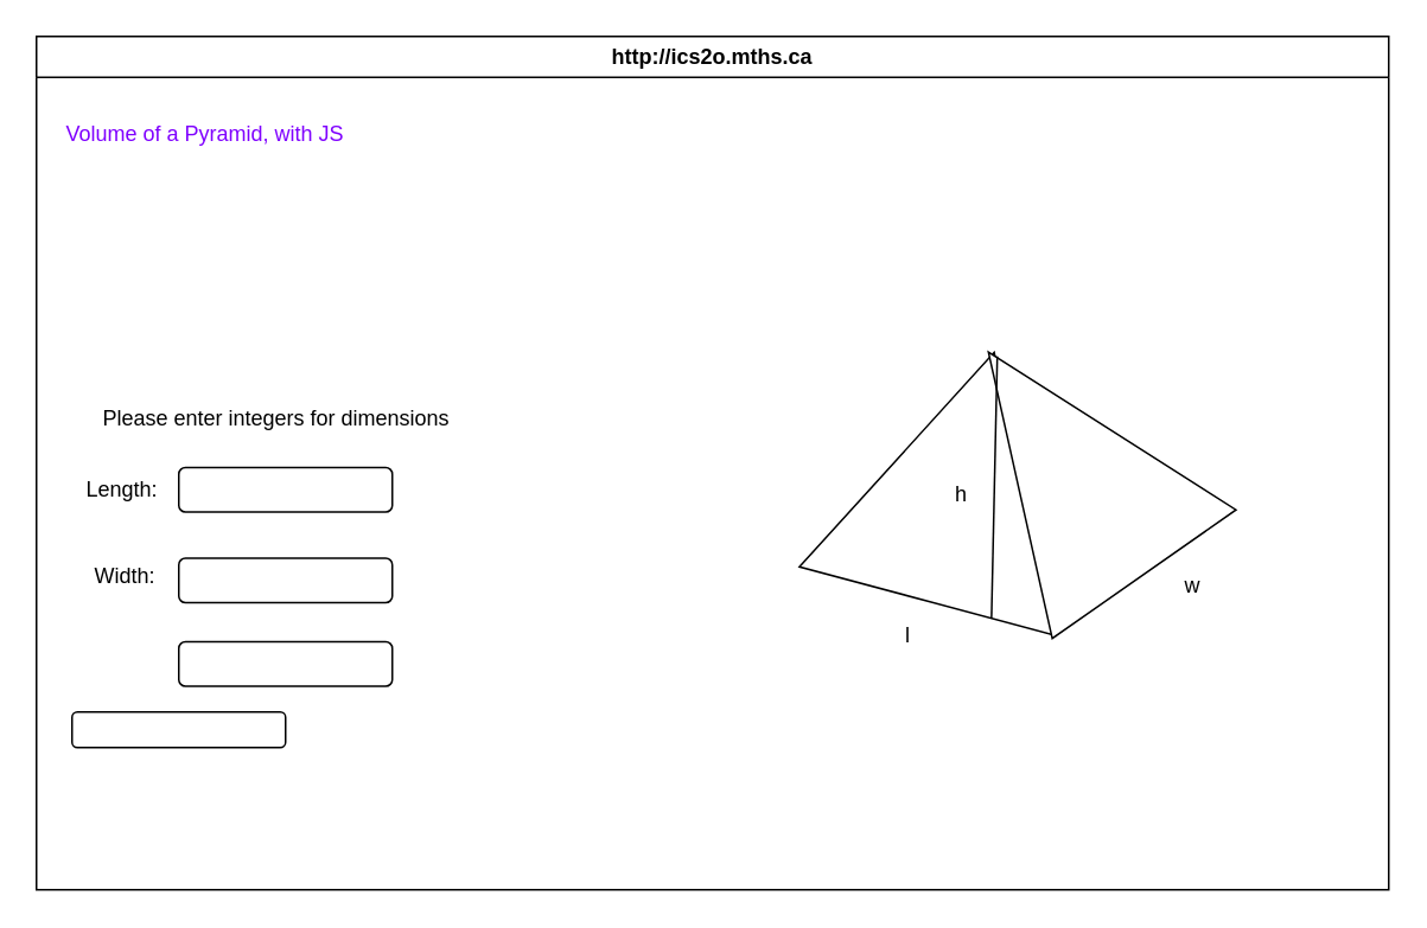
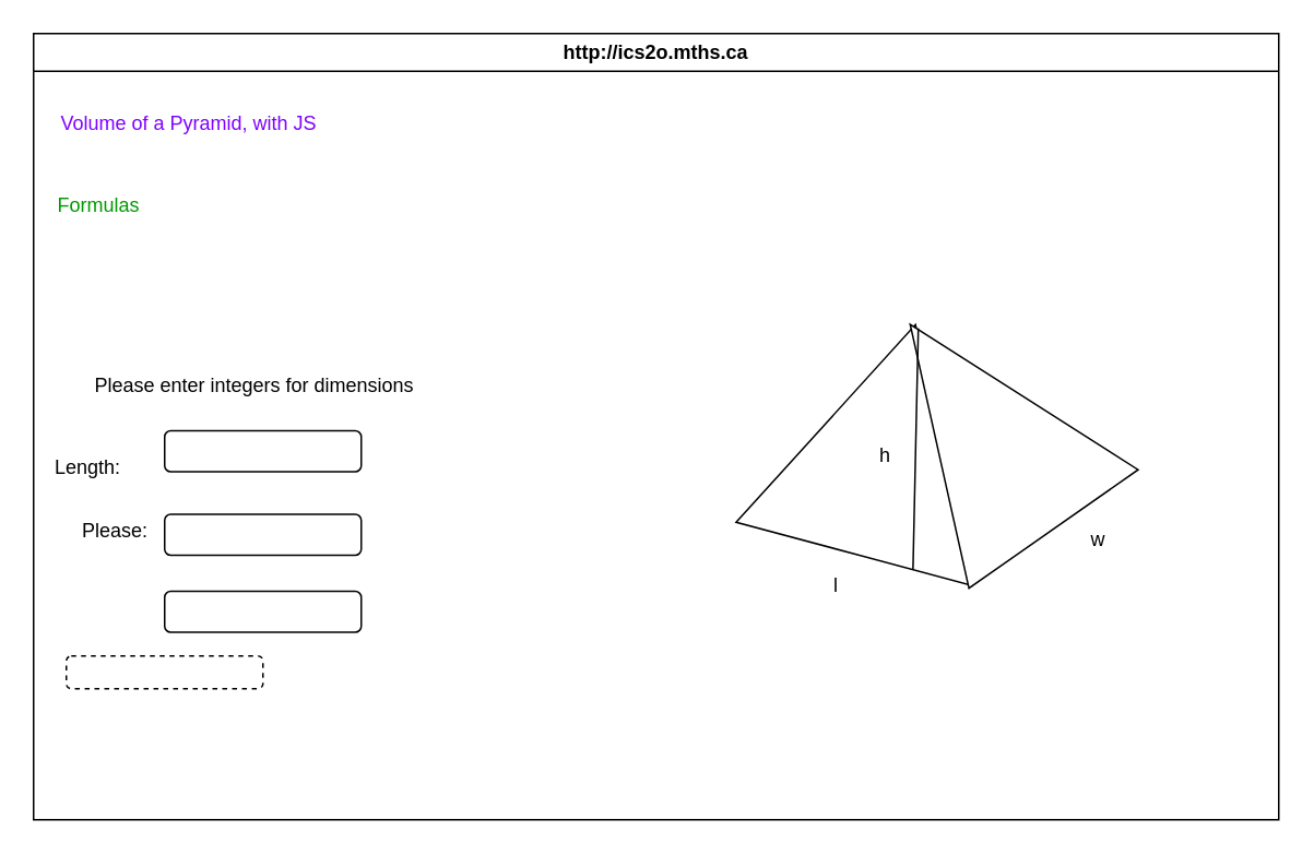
+ <mxCell id="4" value="&lt;font color=&quot;#009900&quot;&gt;Formulas&lt;/font&gt;" style="text;html=1;strokeColor=none;fillColor=none;align=center;verticalAlign=middle;whiteSpace=wrap;rounded=0;fontColor=#7F00FF;" parent="2" vertex="1"><mxGeometry x="10" y="90" width="60" height="30" as="geometry" /></mxCell>
- <mxCell id="6" value="Length:&amp;nbsp;" style="text;html=1;strokeColor=none;fillColor=none;align=center;verticalAlign=middle;whiteSpace=wrap;rounded=0;fontColor=#000000;" parent="2" vertex="1"><mxGeometry x="20" y="240" width="60" height="30" as="geometry" /></mxCell>
+ <mxCell id="6" value="Length:&amp;nbsp;" style="text;html=1;strokeColor=none;fillColor=none;align=center;verticalAlign=middle;whiteSpace=wrap;rounded=0;fontColor=#000000;" parent="2" vertex="1"><mxGeometry x="5" y="250" width="60" height="30" as="geometry" /></mxCell>
- <mxCell id="17" value="Width:" style="text;html=1;strokeColor=none;fillColor=none;align=center;verticalAlign=middle;whiteSpace=wrap;rounded=0;fontColor=#000000;" parent="1" vertex="1"><mxGeometry x="40" y="309" width="60" height="30" as="geometry" /></mxCell>
+ <mxCell id="17" value="Please:" style="text;html=1;strokeColor=none;fillColor=none;align=center;verticalAlign=middle;whiteSpace=wrap;rounded=0;fontColor=#000000;" parent="1" vertex="1"><mxGeometry x="40" y="309" width="60" height="30" as="geometry" /></mxCell>
- <mxCell id="8" value="&lt;font color=&quot;#ffffff&quot;&gt;Calculate&lt;/font&gt;" style="rounded=1;whiteSpace=wrap;html=1;fontColor=#000000;" parent="2" vertex="1"><mxGeometry x="20" y="380" width="120" height="20" as="geometry" /></mxCell>
+ <mxCell id="8" value="&lt;font color=&quot;#ffffff&quot;&gt;Calculate&lt;/font&gt;" style="rounded=1;whiteSpace=wrap;html=1;fontColor=#000000;dashed=1;" parent="2" vertex="1"><mxGeometry x="20" y="380" width="120" height="20" as="geometry" /></mxCell>
